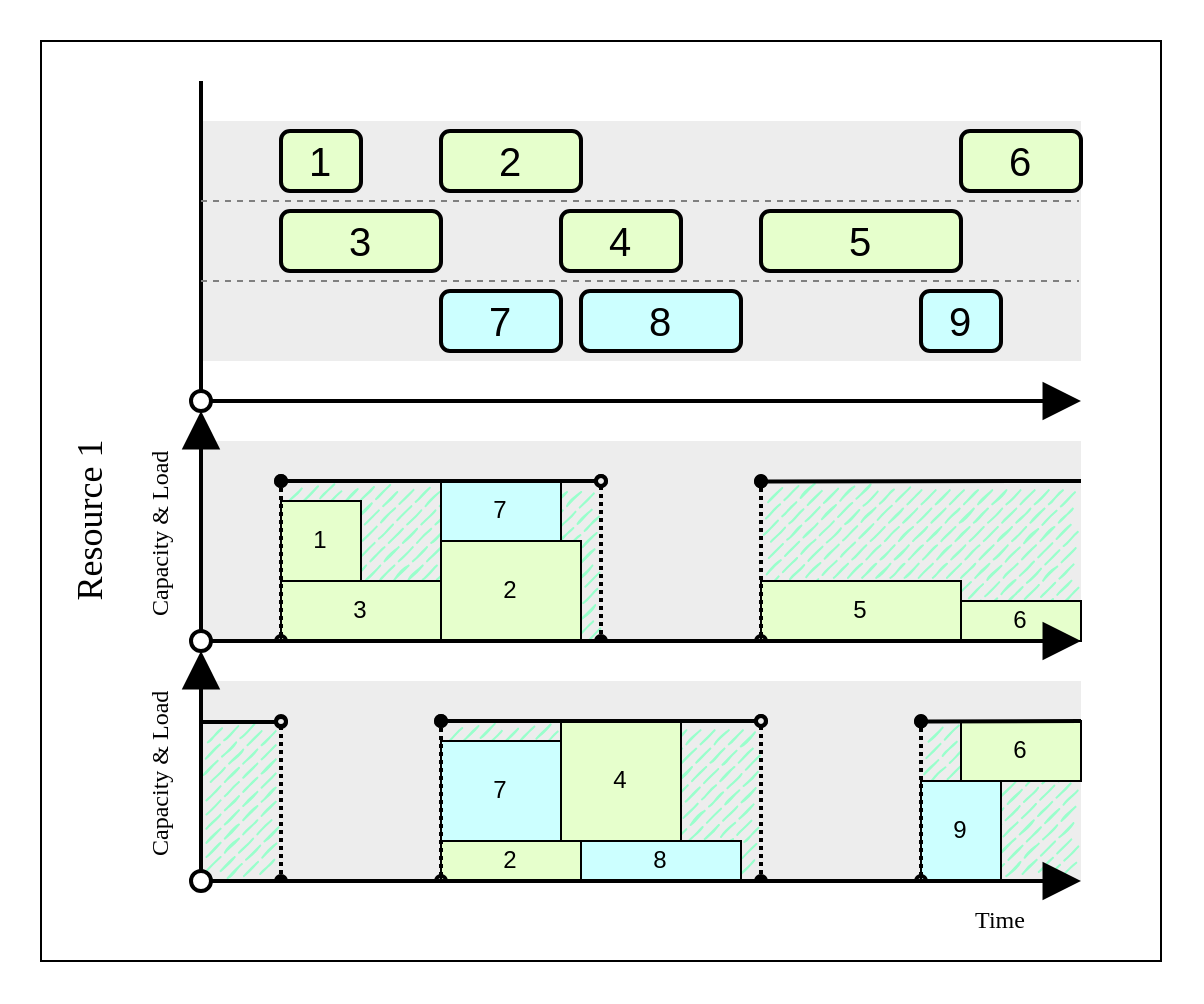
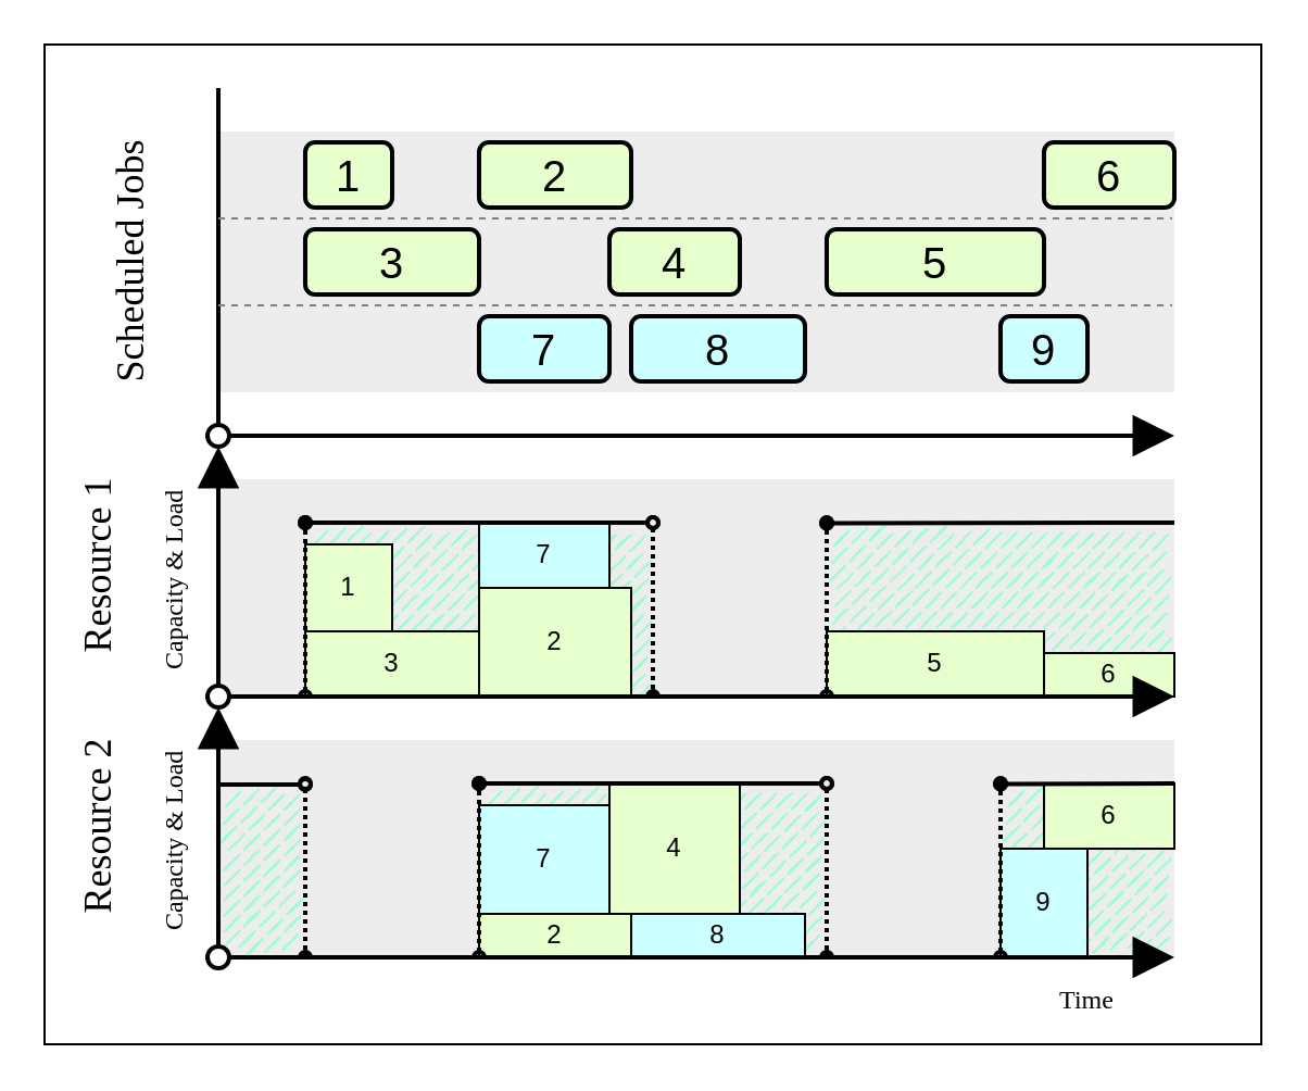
+ <mxCell id="19" value="Scheduled Jobs" style="text;html=1;strokeColor=none;fillColor=none;align=center;verticalAlign=middle;whiteSpace=wrap;rounded=0;glass=0;sketch=0;fillStyle=auto;sketchStyle=rough;fontFamily=Verdana;fontSize=18;container=0;horizontal=0;movable=1;resizable=1;rotatable=1;deletable=1;editable=1;locked=0;connectable=1;" parent="13" vertex="1"><mxGeometry width="60" height="120" as="geometry" /></mxCell>
+ <mxCell id="16" value="Resource 2" style="text;html=1;strokeColor=none;fillColor=none;align=center;verticalAlign=middle;whiteSpace=wrap;rounded=0;glass=0;sketch=0;fillStyle=auto;sketchStyle=rough;fontFamily=Verdana;fontSize=18;container=0;horizontal=0;movable=1;resizable=1;rotatable=1;deletable=1;editable=1;locked=0;connectable=1;" parent="13" vertex="1"><mxGeometry y="260" width="30" height="120" as="geometry" /></mxCell>
